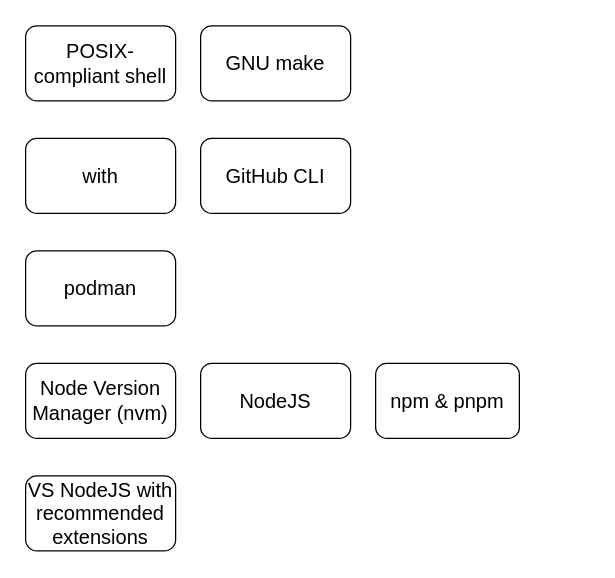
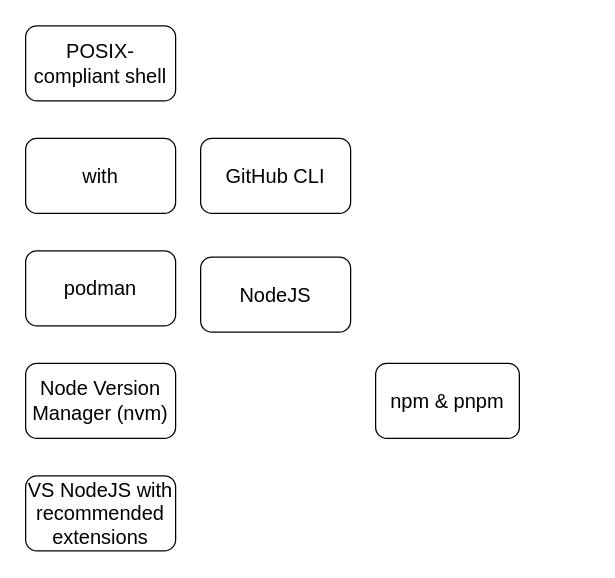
- <mxCell id="3" value="GNU make" style="rounded=1;whiteSpace=wrap;html=1;fontSize=16;" parent="1" vertex="1"><mxGeometry x="160" y="20" width="120" height="60" as="geometry" /></mxCell>
- <mxCell id="10" value="NodeJS" style="rounded=1;whiteSpace=wrap;html=1;fontSize=16;" vertex="1" parent="1"><mxGeometry x="160" y="290" width="120" height="60" as="geometry" /></mxCell>
+ <mxCell id="10" value="NodeJS" style="rounded=1;whiteSpace=wrap;html=1;fontSize=16;" vertex="1" parent="1"><mxGeometry x="160" y="205" width="120" height="60" as="geometry" /></mxCell>
